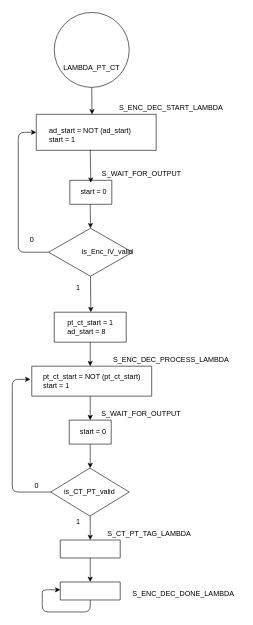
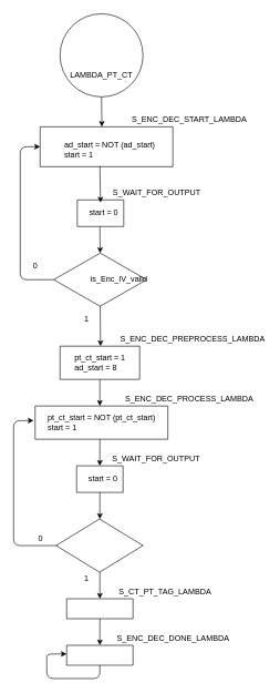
- <mxCell id="7" value="&lt;div style=&quot;text-align: justify&quot;&gt;&lt;span&gt;ad_start = NOT (ad_start)&lt;/span&gt;&lt;/div&gt;&lt;div style=&quot;text-align: justify&quot;&gt;&lt;span&gt;start = 1&lt;/span&gt;&lt;/div&gt;" style="text;html=1;strokeColor=none;fillColor=none;align=center;verticalAlign=middle;whiteSpace=wrap;rounded=0;" vertex="1" parent="1"><mxGeometry x="75" y="210" width="150" height="30" as="geometry" /></mxCell>
+ <mxCell id="7" value="&lt;div style=&quot;text-align: justify&quot;&gt;&lt;span&gt;ad_start = NOT (ad_start)&lt;/span&gt;&lt;/div&gt;&lt;div style=&quot;text-align: justify&quot;&gt;&lt;span&gt;start = 1&lt;/span&gt;&lt;/div&gt;" style="text;html=1;strokeColor=none;fillColor=none;align=center;verticalAlign=middle;whiteSpace=wrap;rounded=0;" vertex="1" parent="1"><mxGeometry x="90" y="210" width="150" height="30" as="geometry" /></mxCell>
+ <mxCell id="21" value="S_ENC_DEC_PREPROCESS_LAMBDA" style="text;html=1;strokeColor=none;fillColor=none;align=center;verticalAlign=middle;whiteSpace=wrap;rounded=0;" vertex="1" parent="1"><mxGeometry x="180" y="500" width="220" height="20" as="geometry" /></mxCell>
- <mxCell id="32" value="is_CT_PT_valid" style="text;html=1;strokeColor=none;fillColor=none;align=center;verticalAlign=middle;whiteSpace=wrap;rounded=0;" vertex="1" parent="1"><mxGeometry x="109" y="810" width="80" height="20" as="geometry" /></mxCell>
- <mxCell id="39" value="S_ENC_DEC_DONE_LAMBDA" style="text;html=1;strokeColor=none;fillColor=none;align=center;verticalAlign=middle;whiteSpace=wrap;rounded=0;fontColor=#000000;" vertex="1" parent="1"><mxGeometry x="210" y="980" width="190.5" height="20" as="geometry" /></mxCell>
+ <mxCell id="39" value="S_ENC_DEC_DONE_LAMBDA" style="text;html=1;strokeColor=none;fillColor=none;align=center;verticalAlign=middle;whiteSpace=wrap;rounded=0;fontColor=#000000;" vertex="1" parent="1"><mxGeometry x="165" y="950" width="190.5" height="20" as="geometry" /></mxCell>
